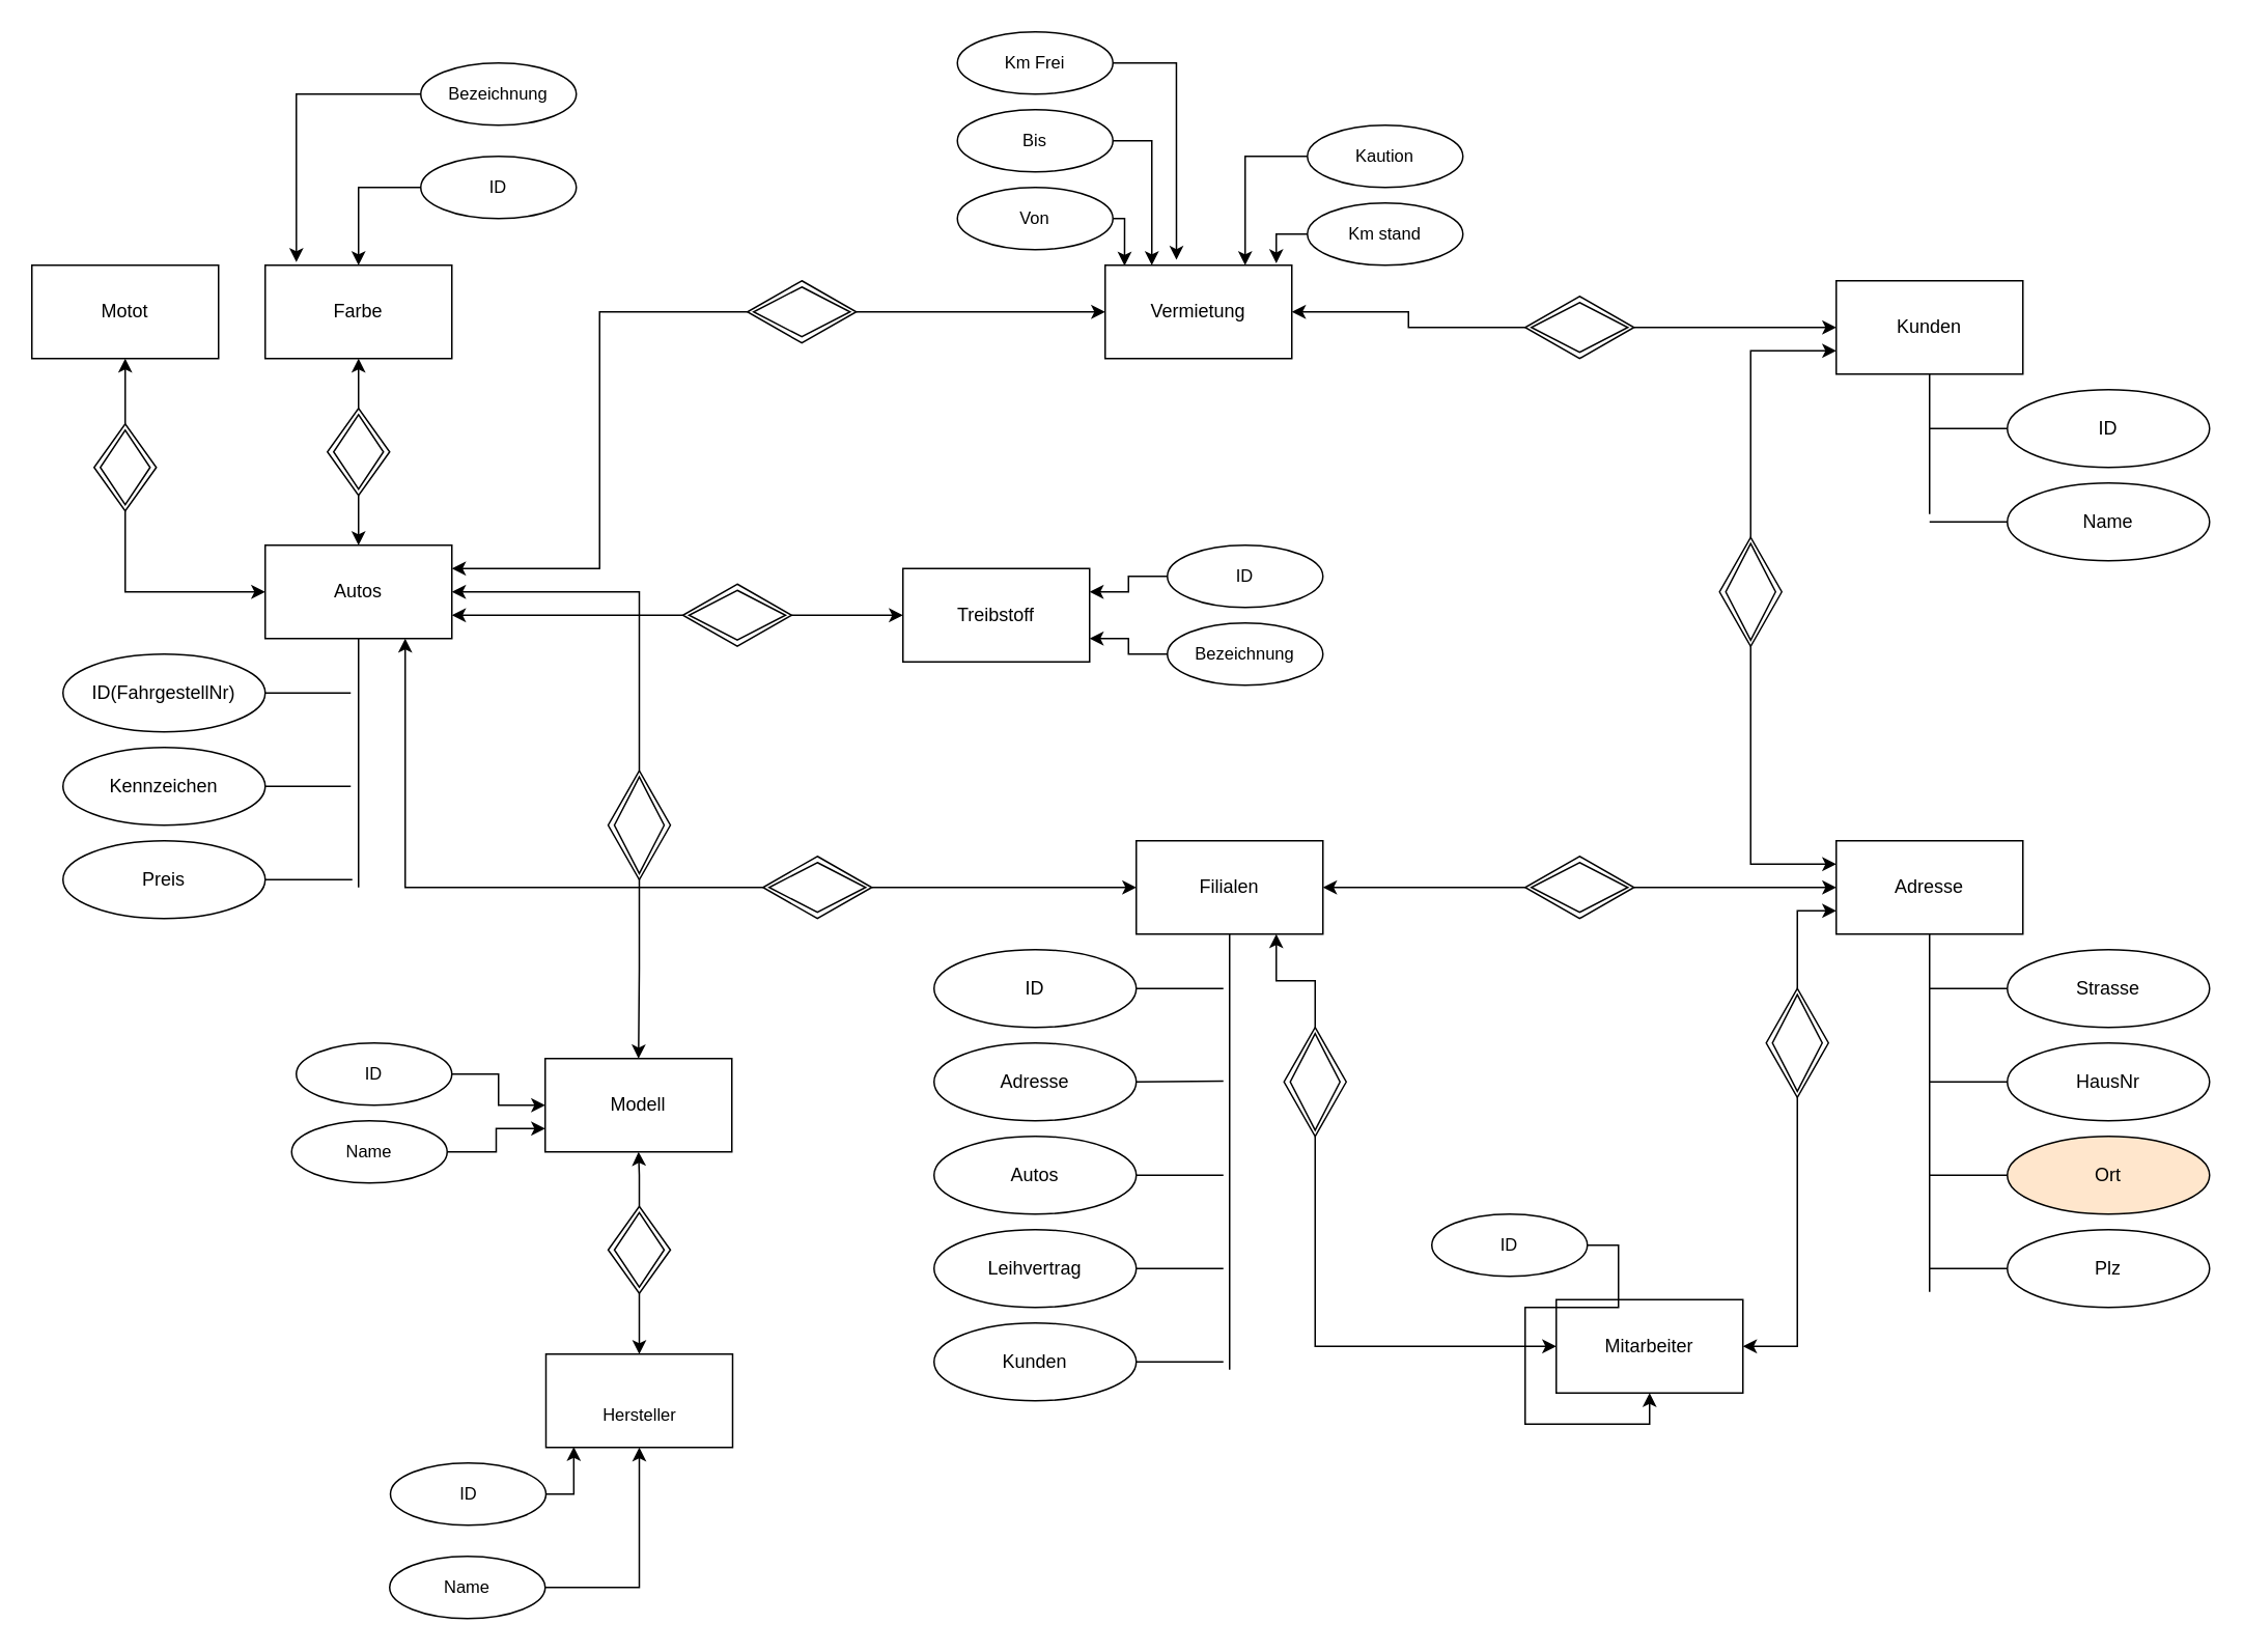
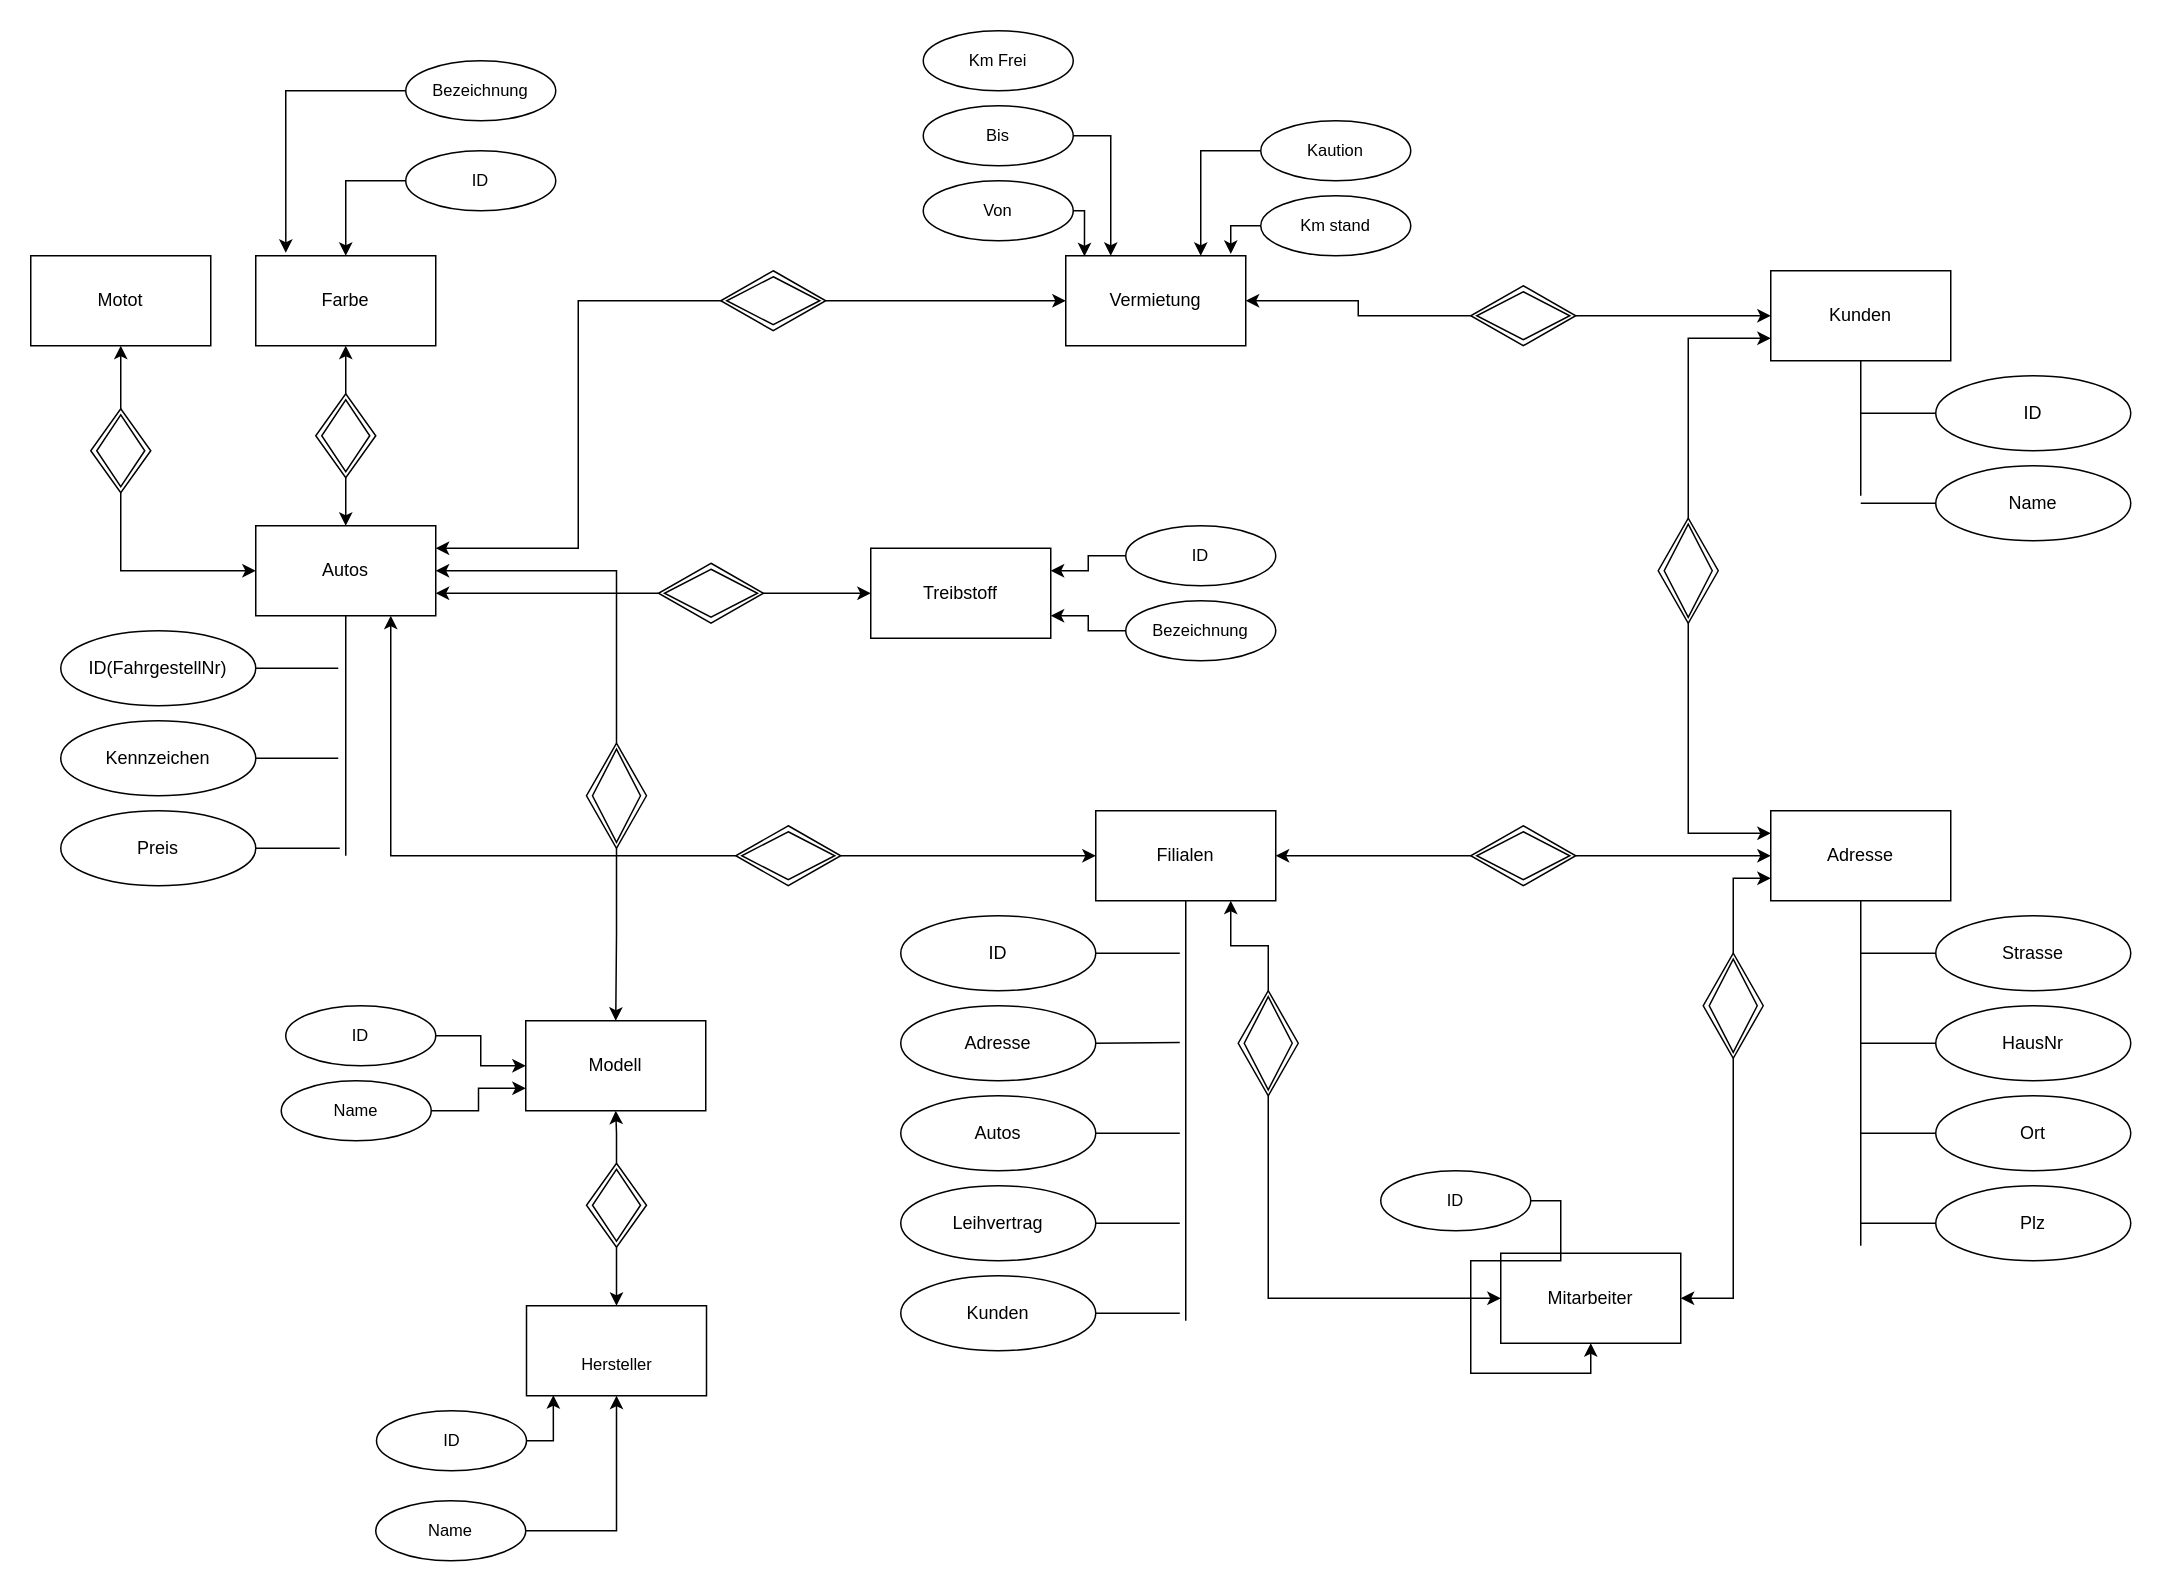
- <mxCell id="101" style="edgeStyle=orthogonalEdgeStyle;rounded=0;orthogonalLoop=1;jettySize=auto;html=1;fontSize=11;exitX=1;exitY=0.5;exitDx=0;exitDy=0;entryX=0.382;entryY=-0.057;entryDx=0;entryDy=0;entryPerimeter=0;" edge="1" parent="1" source="102" target="39"><mxGeometry relative="1" as="geometry"><mxPoint x="757" y="160" as="targetPoint" /></mxGeometry></mxCell>
- <mxCell id="31" value="Ort" style="ellipse;whiteSpace=wrap;html=1;rounded=0;fillColor=#ffe6cc;" vertex="1" parent="1"><mxGeometry x="1290" y="730" width="130" height="50" as="geometry" /></mxCell>
+ <mxCell id="31" value="Ort" style="ellipse;whiteSpace=wrap;html=1;rounded=0;" vertex="1" parent="1"><mxGeometry x="1290" y="730" width="130" height="50" as="geometry" /></mxCell>
